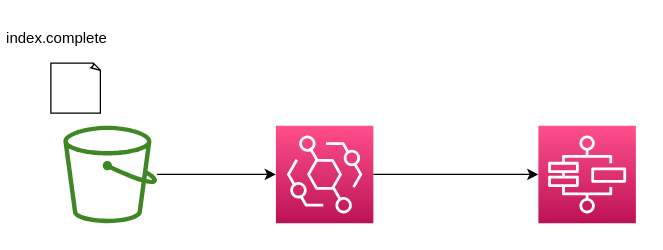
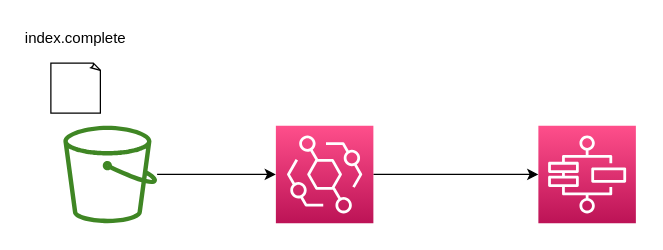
- <mxCell id="8" value="index.complete" style="text;strokeColor=none;align=center;fillColor=none;html=1;verticalAlign=middle;whiteSpace=wrap;rounded=0;" vertex="1" parent="1"><mxGeometry x="5" y="20" width="80" height="20" as="geometry" /></mxCell>
+ <mxCell id="8" value="index.complete" style="text;strokeColor=none;align=center;fillColor=none;html=1;verticalAlign=middle;whiteSpace=wrap;rounded=0;" vertex="1" parent="1"><mxGeometry x="20" y="20" width="80" height="20" as="geometry" /></mxCell>
